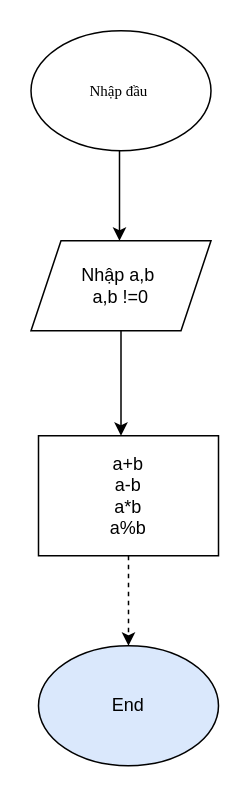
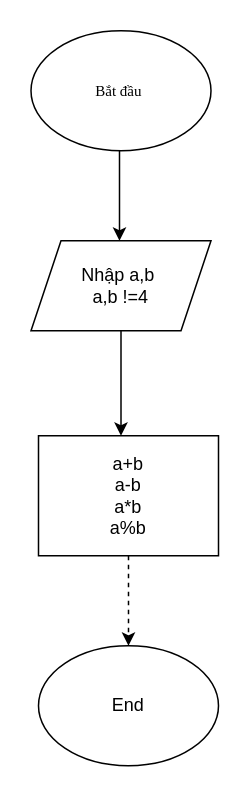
- <mxCell id="2" value="&lt;font size=&quot;1&quot;&gt;Nhập đầu&amp;nbsp;&lt;/font&gt;" style="ellipse;whiteSpace=wrap;html=1;strokeColor=#000000;fontFamily=Times New Roman;" vertex="1" parent="1"><mxGeometry x="20" y="20" width="120" height="80" as="geometry" /></mxCell>
+ <mxCell id="2" value="&lt;font size=&quot;1&quot;&gt;Bắt đầu&amp;nbsp;&lt;/font&gt;" style="ellipse;whiteSpace=wrap;html=1;strokeColor=#000000;fontFamily=Times New Roman;" vertex="1" parent="1"><mxGeometry x="20" y="20" width="120" height="80" as="geometry" /></mxCell>
- <mxCell id="4" value="Nhập a,b&amp;nbsp;&lt;div&gt;a,b !=0&lt;/div&gt;" style="shape=parallelogram;perimeter=parallelogramPerimeter;whiteSpace=wrap;html=1;fixedSize=1;" vertex="1" parent="1"><mxGeometry x="20" y="160" width="120" height="60" as="geometry" /></mxCell>
+ <mxCell id="4" value="Nhập a,b&amp;nbsp;&lt;div&gt;a,b !=4&lt;/div&gt;" style="shape=parallelogram;perimeter=parallelogramPerimeter;whiteSpace=wrap;html=1;fixedSize=1;" vertex="1" parent="1"><mxGeometry x="20" y="160" width="120" height="60" as="geometry" /></mxCell>
- <mxCell id="8" value="End" style="ellipse;whiteSpace=wrap;html=1;fillColor=#dae8fc;" vertex="1" parent="1"><mxGeometry x="25" y="430" width="120" height="80" as="geometry" /></mxCell>
+ <mxCell id="8" value="End" style="ellipse;whiteSpace=wrap;html=1;" vertex="1" parent="1"><mxGeometry x="25" y="430" width="120" height="80" as="geometry" /></mxCell>
